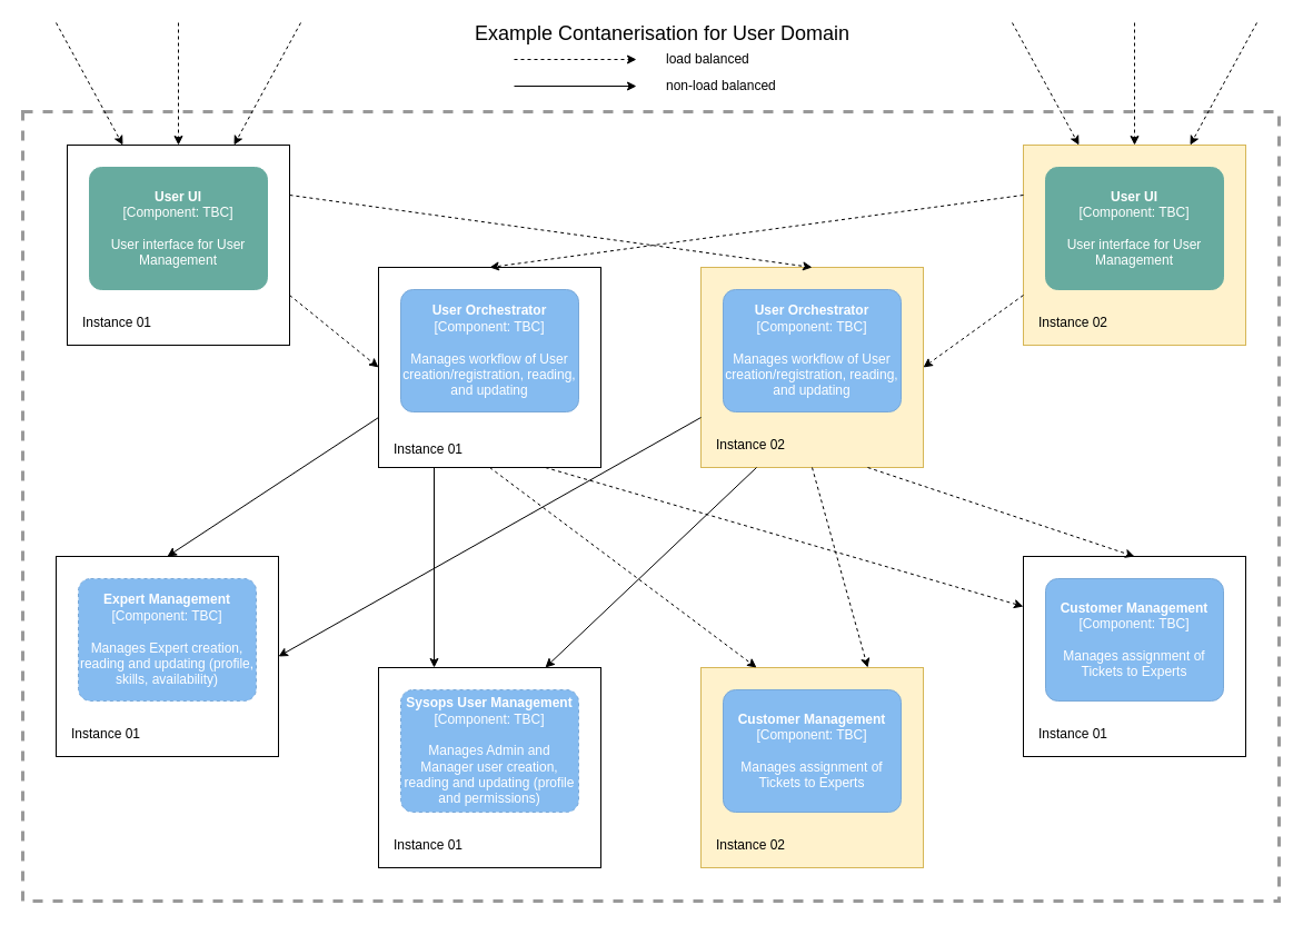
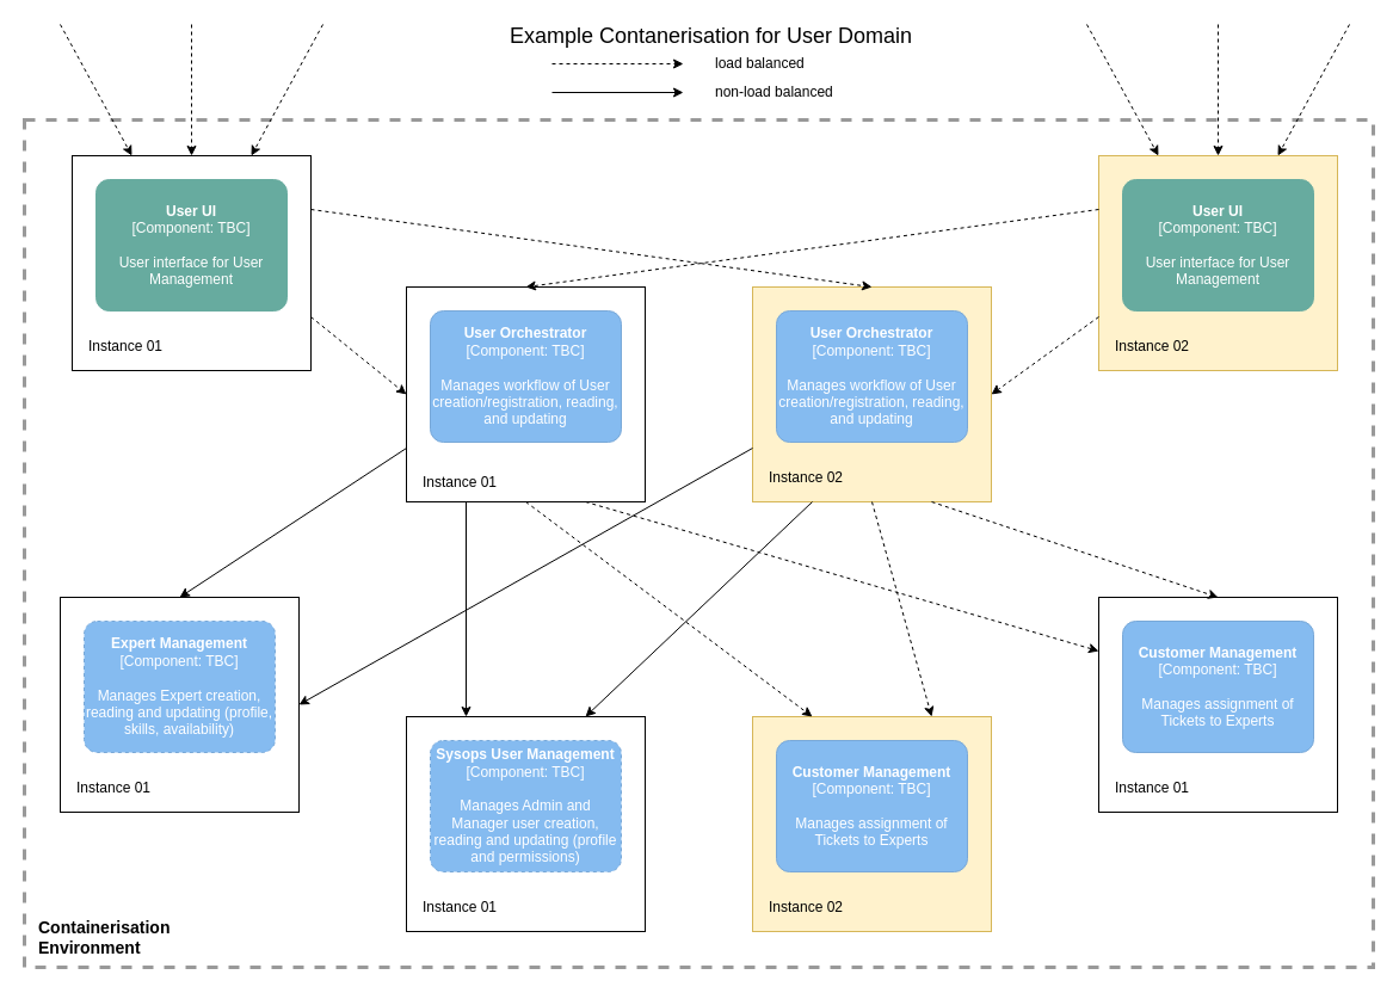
+ <mxCell id="3" value="&lt;b&gt;&lt;font style=&quot;font-size: 14px&quot;&gt;Containerisation&lt;br&gt;Environment&lt;/font&gt;&lt;/b&gt;" style="text;html=1;align=left;verticalAlign=middle;resizable=0;points=[];autosize=1;" vertex="1" parent="1"><mxGeometry x="30" y="770" width="130" height="30" as="geometry" /></mxCell>
